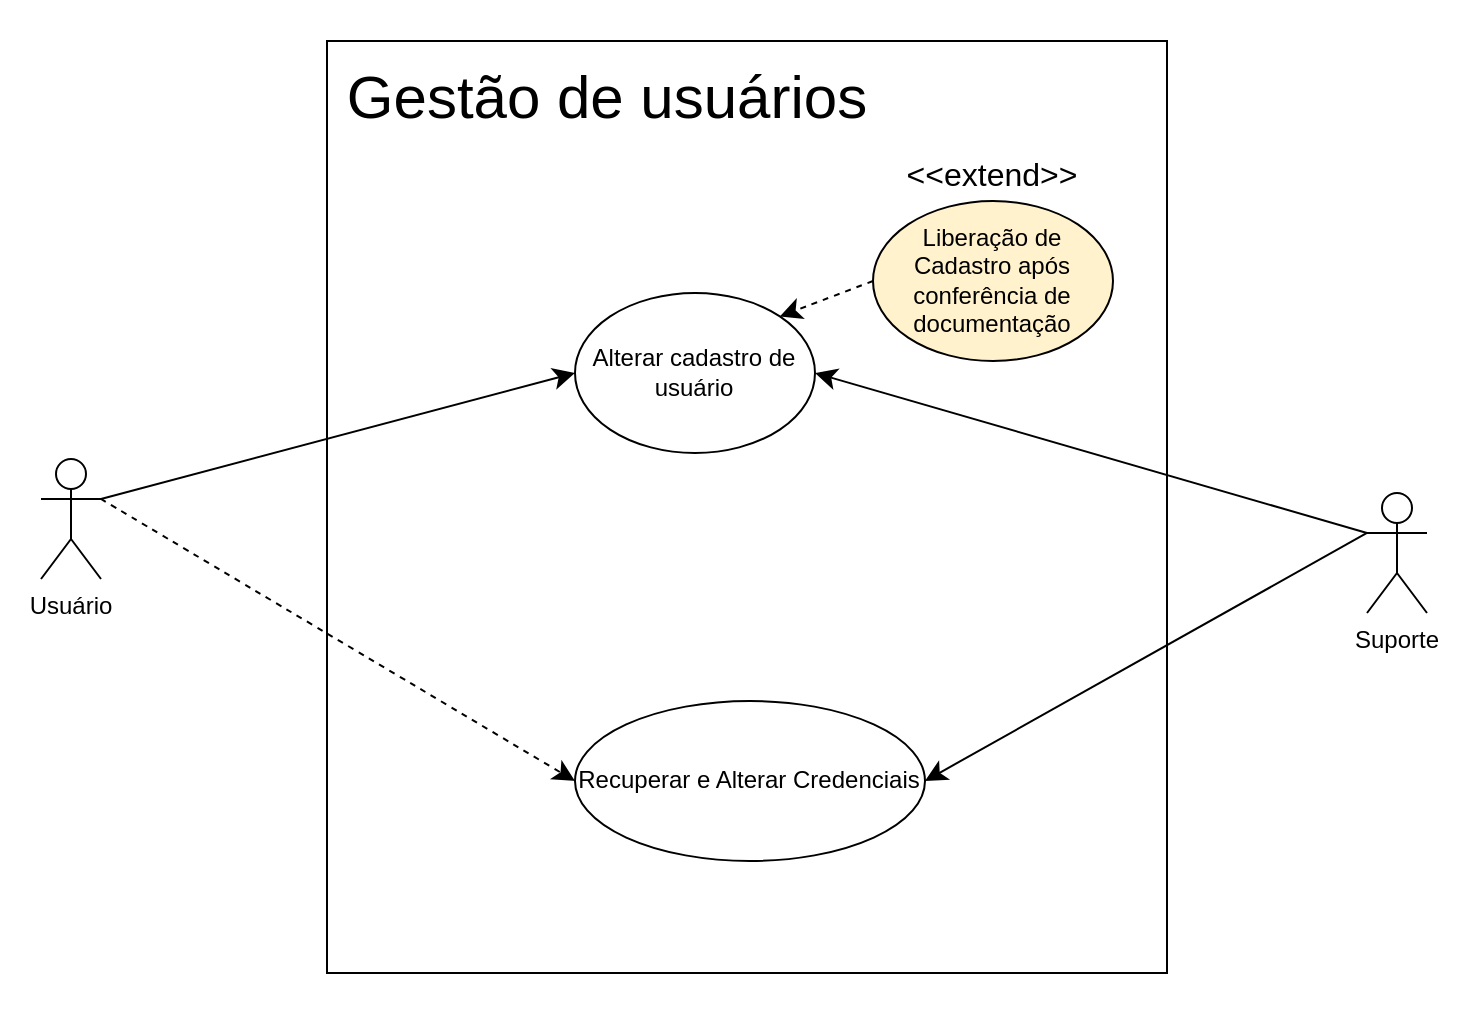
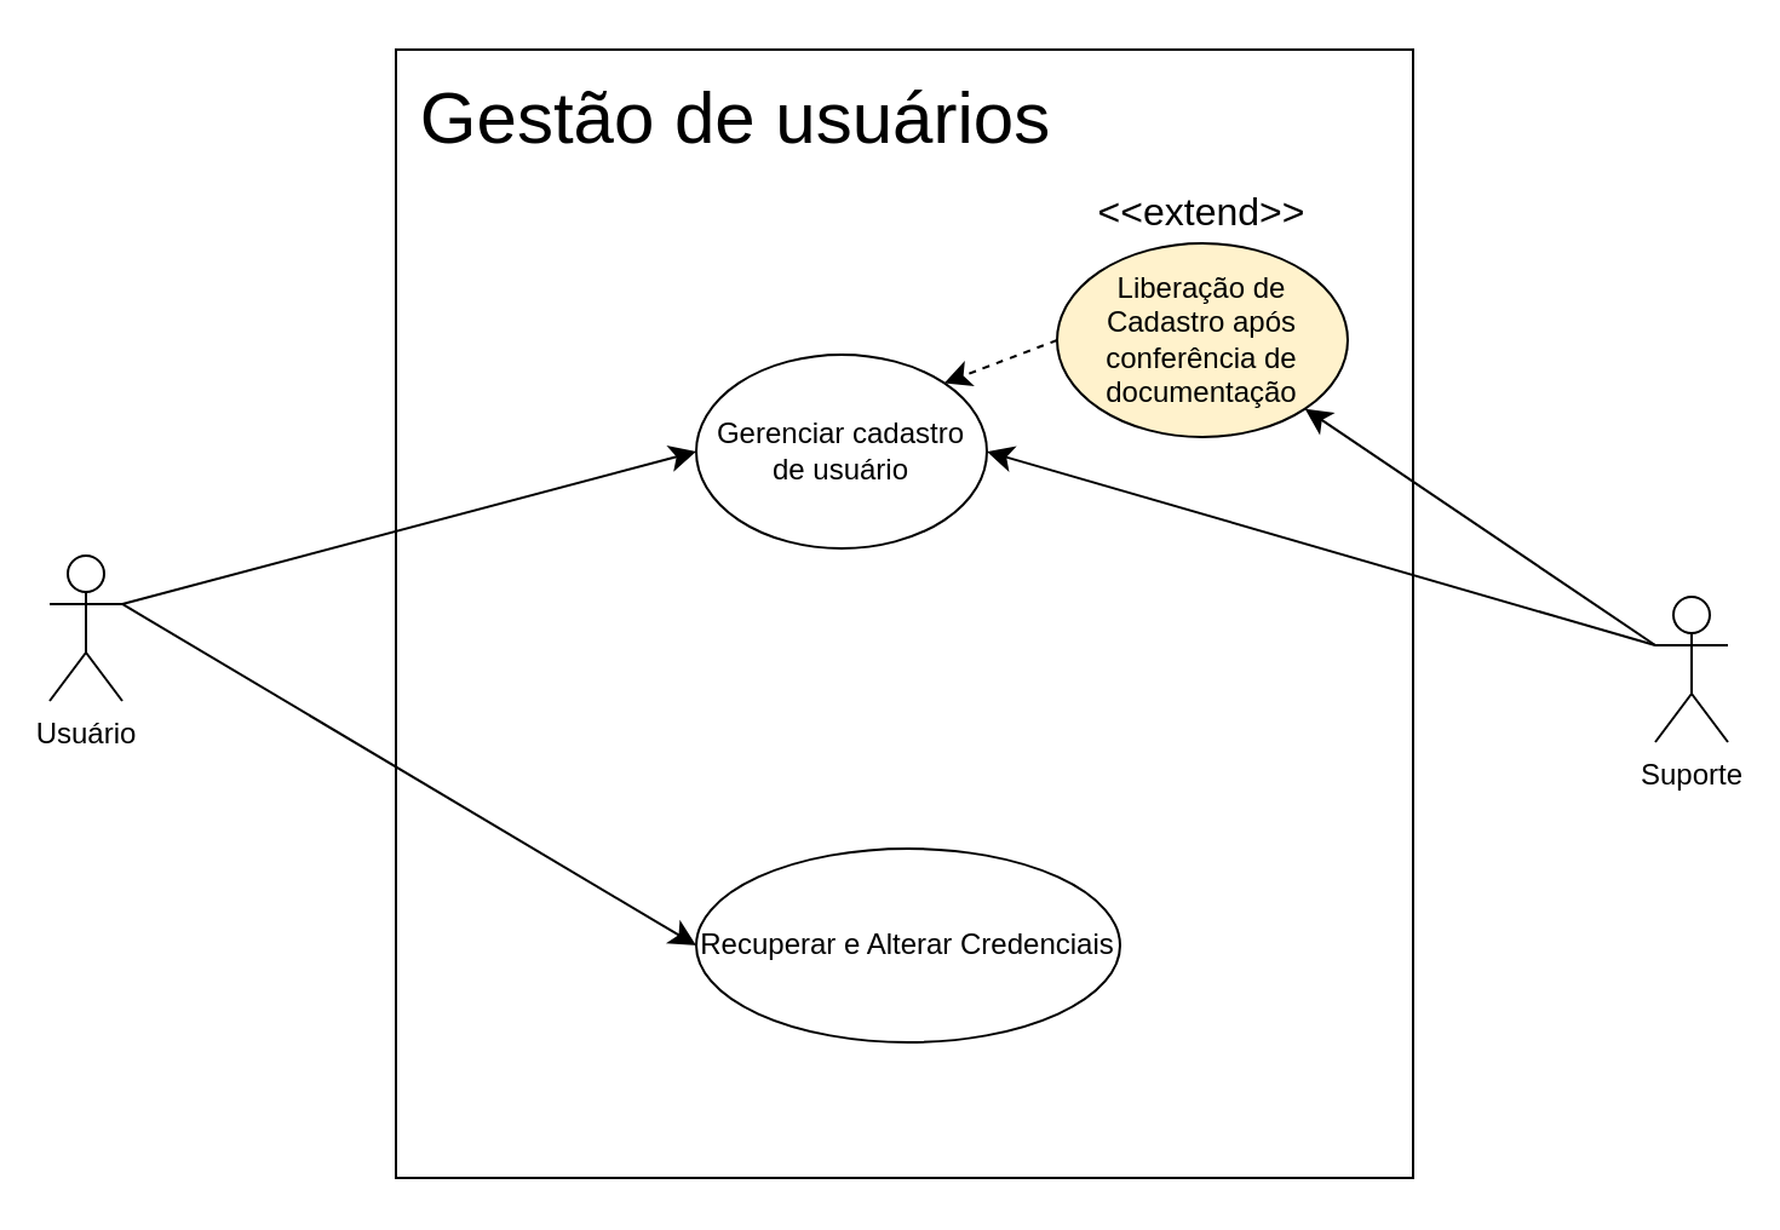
- <mxCell id="9" value="Alterar cadastro de usuário" style="ellipse;whiteSpace=wrap;html=1;" vertex="1" parent="1"><mxGeometry x="287" y="146" width="120" height="80" as="geometry" /></mxCell>
+ <mxCell id="9" value="Gerenciar cadastro de usuário" style="ellipse;whiteSpace=wrap;html=1;" vertex="1" parent="1"><mxGeometry x="287" y="146" width="120" height="80" as="geometry" /></mxCell>
- <mxCell id="4" style="edgeStyle=none;curved=1;rounded=0;orthogonalLoop=1;jettySize=auto;html=1;exitX=1;exitY=0.333;exitDx=0;exitDy=0;exitPerimeter=0;entryX=0;entryY=0.5;entryDx=0;entryDy=0;fontSize=12;startSize=8;endSize=8;dashed=1;" edge="1" parent="1" source="5" target="16"><mxGeometry relative="1" as="geometry" /></mxCell>
+ <mxCell id="4" style="edgeStyle=none;curved=1;rounded=0;orthogonalLoop=1;jettySize=auto;html=1;exitX=1;exitY=0.333;exitDx=0;exitDy=0;exitPerimeter=0;entryX=0;entryY=0.5;entryDx=0;entryDy=0;fontSize=12;startSize=8;endSize=8;" edge="1" parent="1" source="5" target="16"><mxGeometry relative="1" as="geometry" /></mxCell>
- <mxCell id="13" style="edgeStyle=none;curved=1;rounded=0;orthogonalLoop=1;jettySize=auto;html=1;exitX=0;exitY=0.333;exitDx=0;exitDy=0;exitPerimeter=0;entryX=1;entryY=0.5;entryDx=0;entryDy=0;fontSize=12;startSize=8;endSize=8;" edge="1" parent="1" source="15" target="16"><mxGeometry relative="1" as="geometry" /></mxCell>
+ <mxCell id="13" style="edgeStyle=none;curved=1;rounded=0;orthogonalLoop=1;jettySize=auto;html=1;exitX=0;exitY=0.333;exitDx=0;exitDy=0;exitPerimeter=0;fontSize=12;startSize=8;endSize=8;" edge="1" parent="1" source="15" target="8"><mxGeometry relative="1" as="geometry" /></mxCell>
